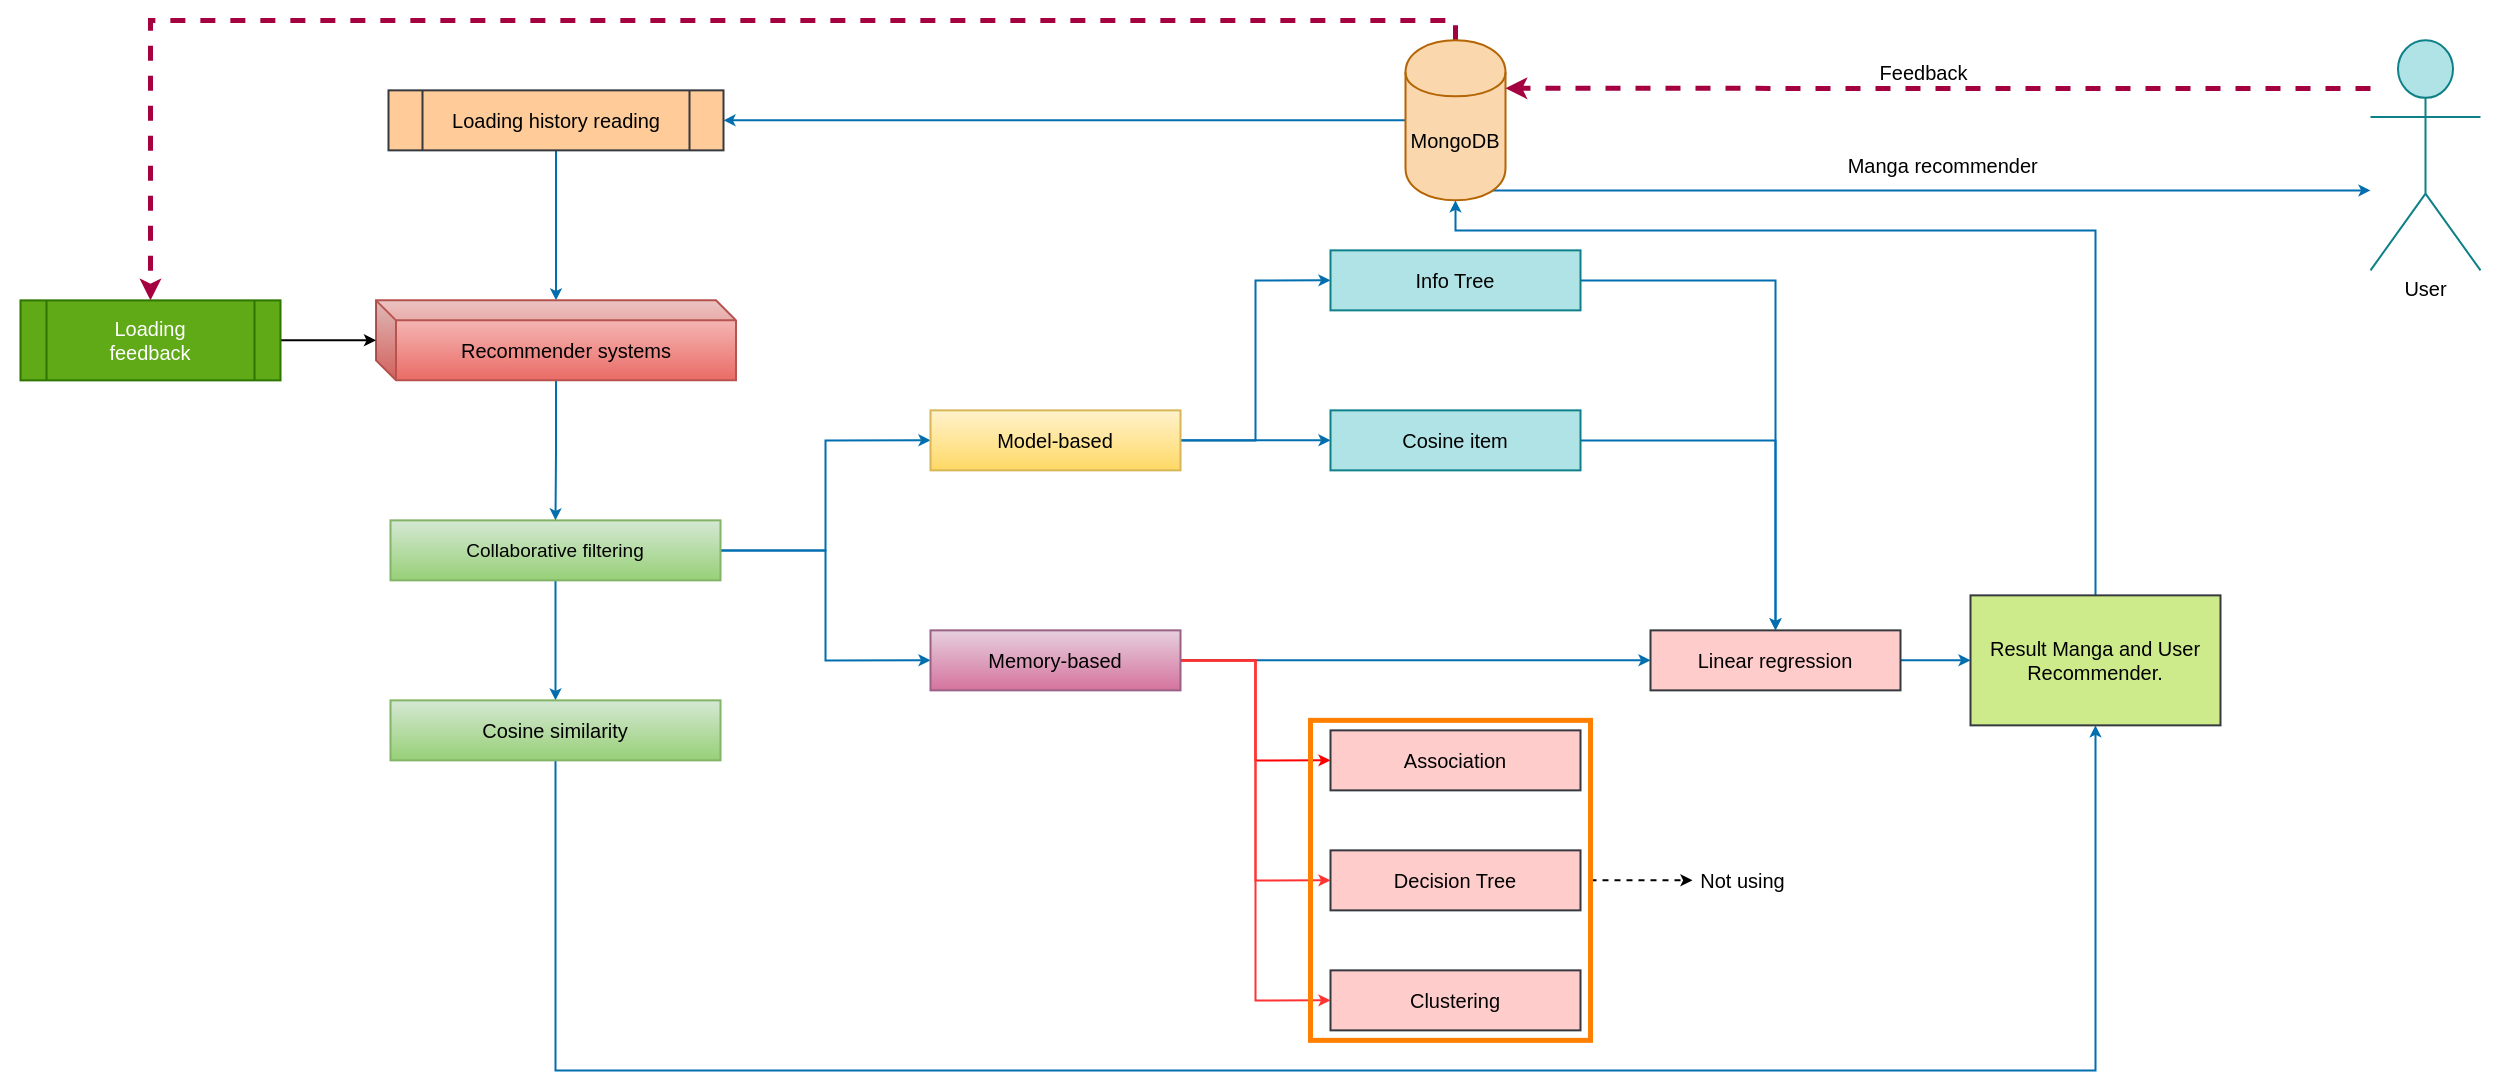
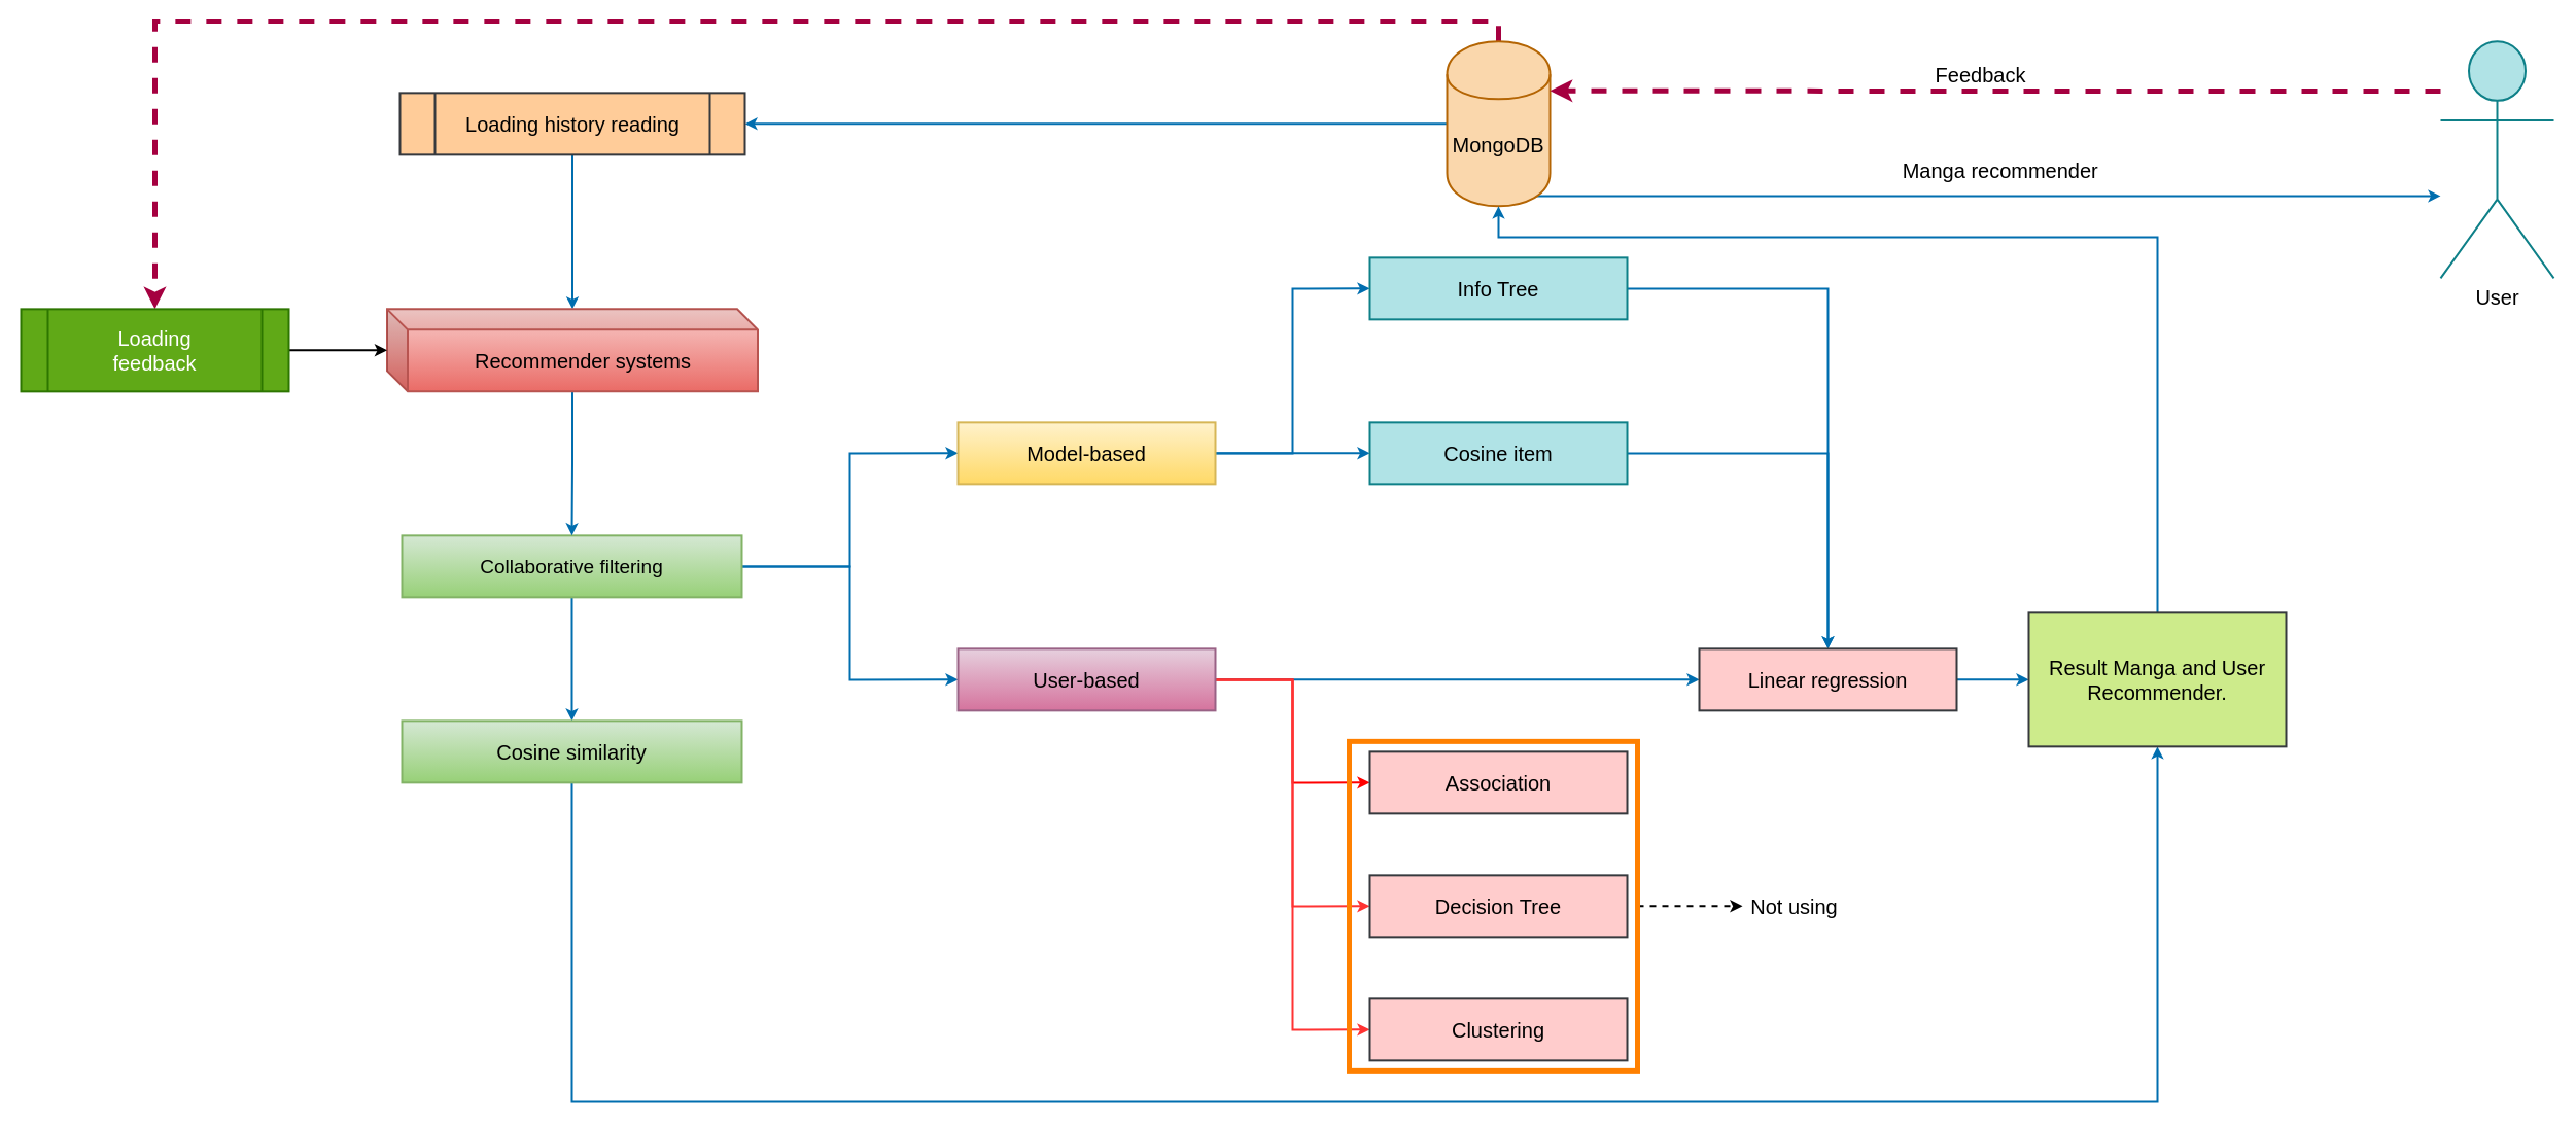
- <mxCell id="21" value="Memory-based" style="rounded=0;whiteSpace=wrap;html=1;strokeWidth=2;fontSize=20;gradientColor=#d5739d;fillColor=#e6d0de;strokeColor=#996185;" vertex="1" parent="1"><mxGeometry x="930" y="629.86" width="250" height="60" as="geometry" /></mxCell>
+ <mxCell id="21" value="User-based" style="rounded=0;whiteSpace=wrap;html=1;strokeWidth=2;fontSize=20;gradientColor=#d5739d;fillColor=#e6d0de;strokeColor=#996185;" vertex="1" parent="1"><mxGeometry x="930" y="629.86" width="250" height="60" as="geometry" /></mxCell>
